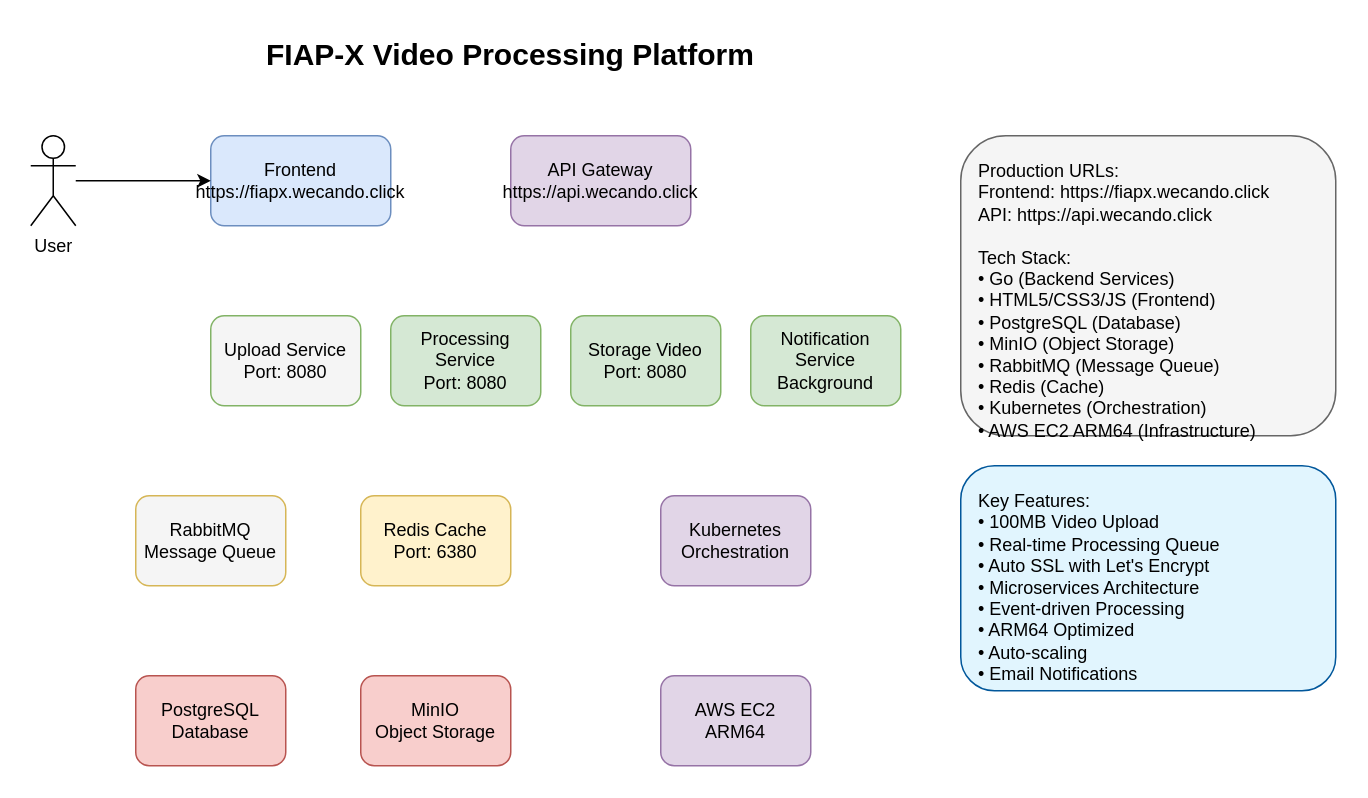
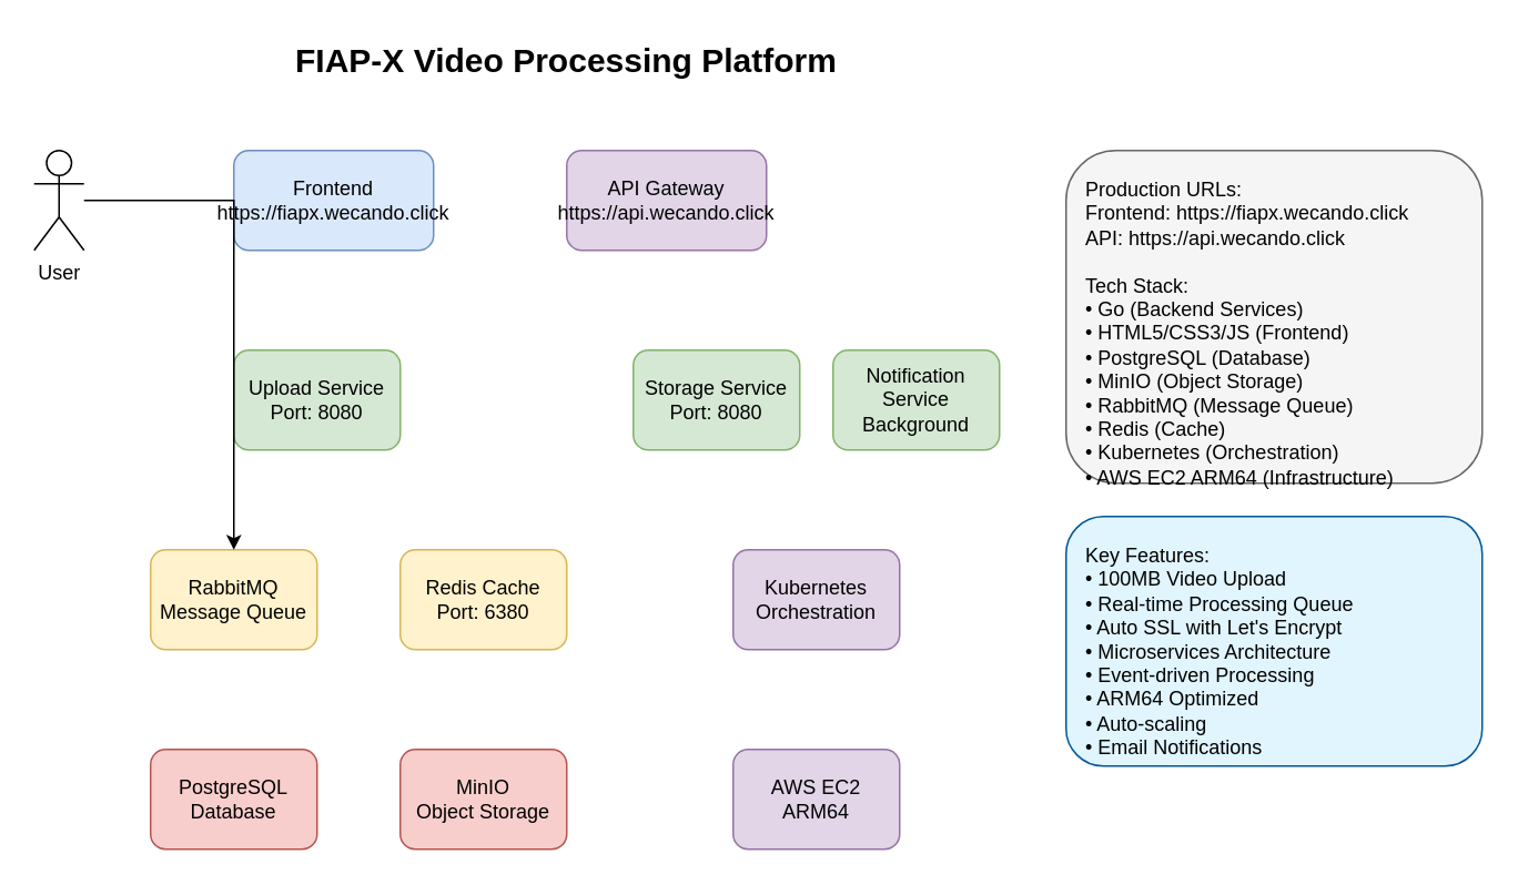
- <mxCell id="16" style="edgeStyle=orthogonalEdgeStyle;rounded=0;orthogonalLoop=1;jettySize=auto;html=1;" edge="1" parent="1" source="3" target="4"><mxGeometry relative="1" as="geometry" /></mxCell>
+ <mxCell id="16" style="edgeStyle=orthogonalEdgeStyle;rounded=0;orthogonalLoop=1;jettySize=auto;html=1;" edge="1" parent="1" source="3" target="10"><mxGeometry relative="1" as="geometry" /></mxCell>
- <mxCell id="6" value="Upload Service&#10;Port: 8080" style="rounded=1;whiteSpace=wrap;html=1;fillColor=#f5f5f5;strokeColor=#82b366;" vertex="1" parent="1"><mxGeometry x="140" y="210" width="100" height="60" as="geometry" /></mxCell>
+ <mxCell id="6" value="Upload Service&#10;Port: 8080" style="rounded=1;whiteSpace=wrap;html=1;fillColor=#d5e8d4;strokeColor=#82b366;" vertex="1" parent="1"><mxGeometry x="140" y="210" width="100" height="60" as="geometry" /></mxCell>
- <mxCell id="7" value="Processing Service&#10;Port: 8080" style="rounded=1;whiteSpace=wrap;html=1;fillColor=#d5e8d4;strokeColor=#82b366;" vertex="1" parent="1"><mxGeometry x="260" y="210" width="100" height="60" as="geometry" /></mxCell>
- <mxCell id="8" value="Storage Video&#10;Port: 8080" style="rounded=1;whiteSpace=wrap;html=1;fillColor=#d5e8d4;strokeColor=#82b366;" vertex="1" parent="1"><mxGeometry x="380" y="210" width="100" height="60" as="geometry" /></mxCell>
+ <mxCell id="8" value="Storage Service&#10;Port: 8080" style="rounded=1;whiteSpace=wrap;html=1;fillColor=#d5e8d4;strokeColor=#82b366;" vertex="1" parent="1"><mxGeometry x="380" y="210" width="100" height="60" as="geometry" /></mxCell>
- <mxCell id="10" value="RabbitMQ&#10;Message Queue" style="rounded=1;whiteSpace=wrap;html=1;fillColor=#f5f5f5;strokeColor=#d6b656;" vertex="1" parent="1"><mxGeometry x="90" y="330" width="100" height="60" as="geometry" /></mxCell>
+ <mxCell id="10" value="RabbitMQ&#10;Message Queue" style="rounded=1;whiteSpace=wrap;html=1;fillColor=#fff2cc;strokeColor=#d6b656;" vertex="1" parent="1"><mxGeometry x="90" y="330" width="100" height="60" as="geometry" /></mxCell>
